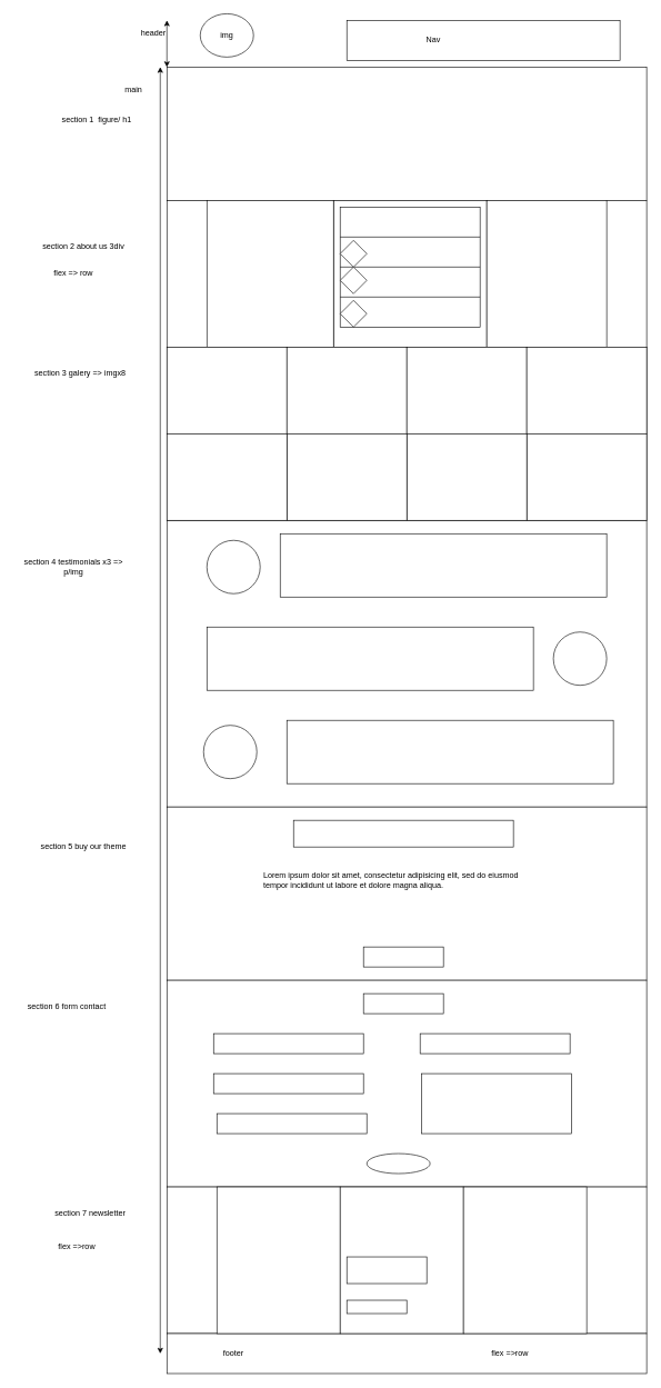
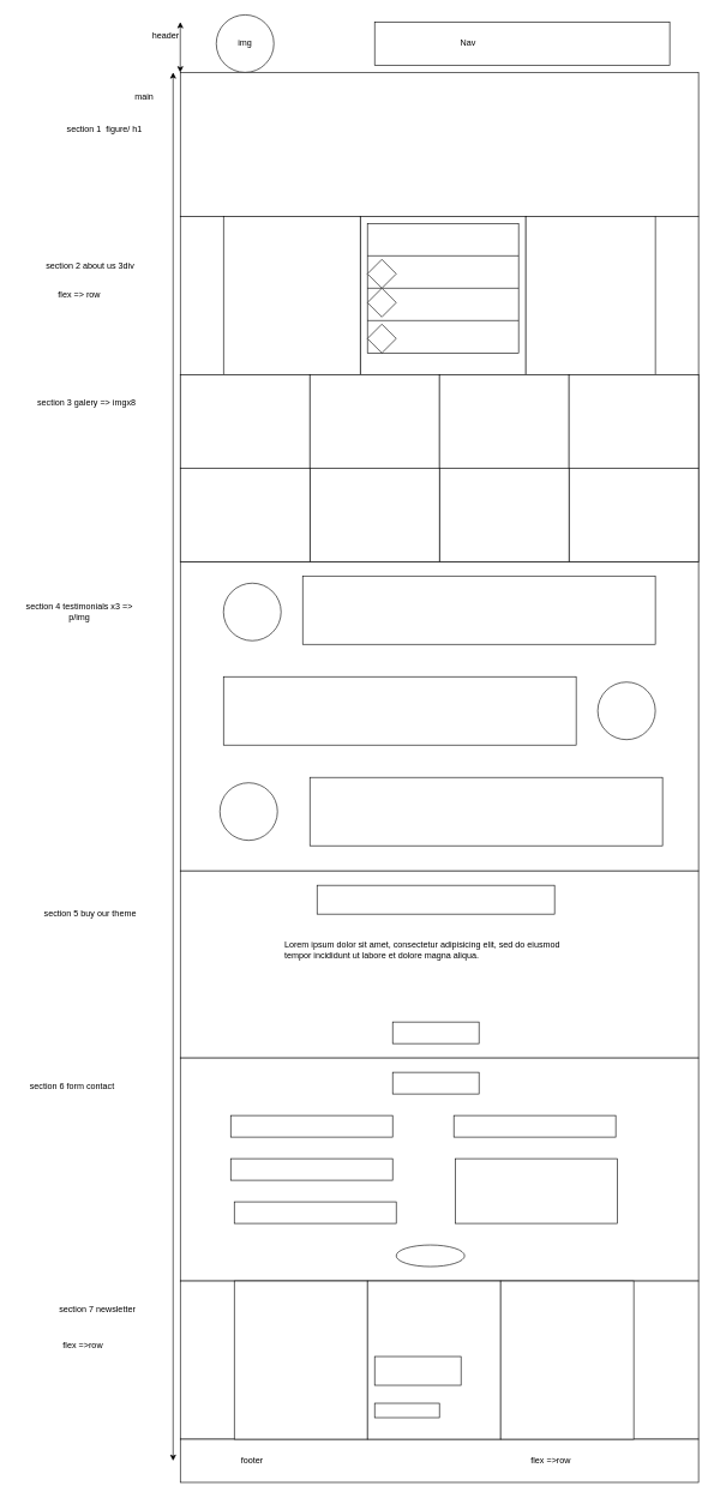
- <mxCell id="4" value="img" style="ellipse;whiteSpace=wrap;html=1;aspect=fixed;" vertex="1" parent="1"><mxGeometry x="300" y="20" width="80" height="65" as="geometry" /></mxCell>
+ <mxCell id="4" value="img" style="ellipse;whiteSpace=wrap;html=1;aspect=fixed;" vertex="1" parent="1"><mxGeometry x="300" width="80" height="80" as="geometry" y="20" /></mxCell>
